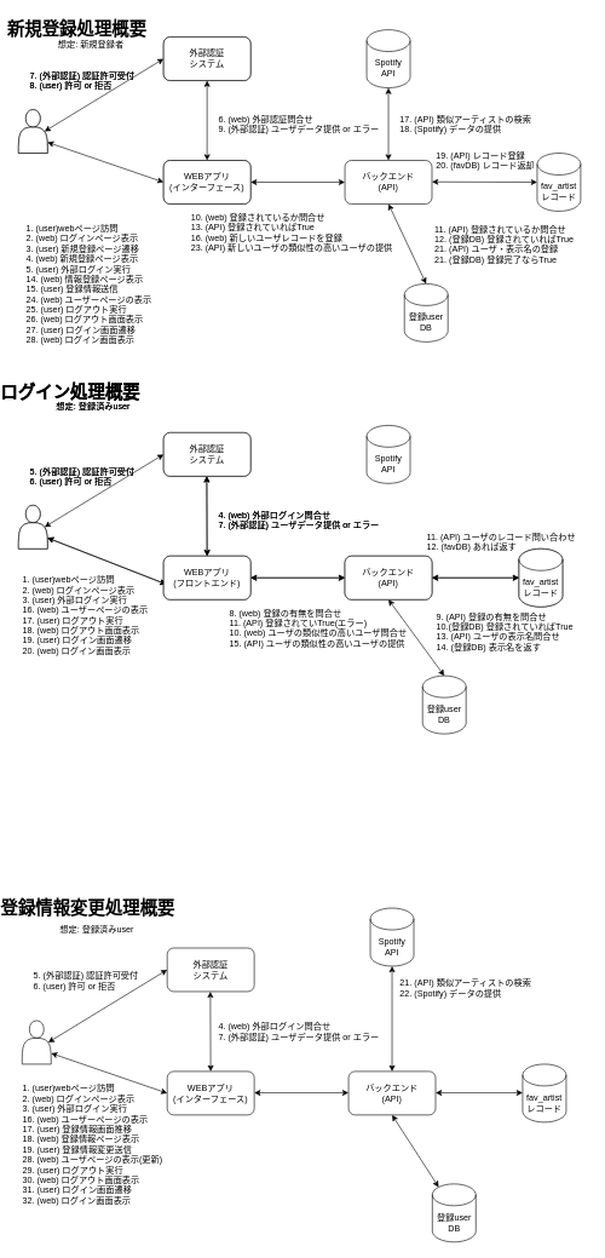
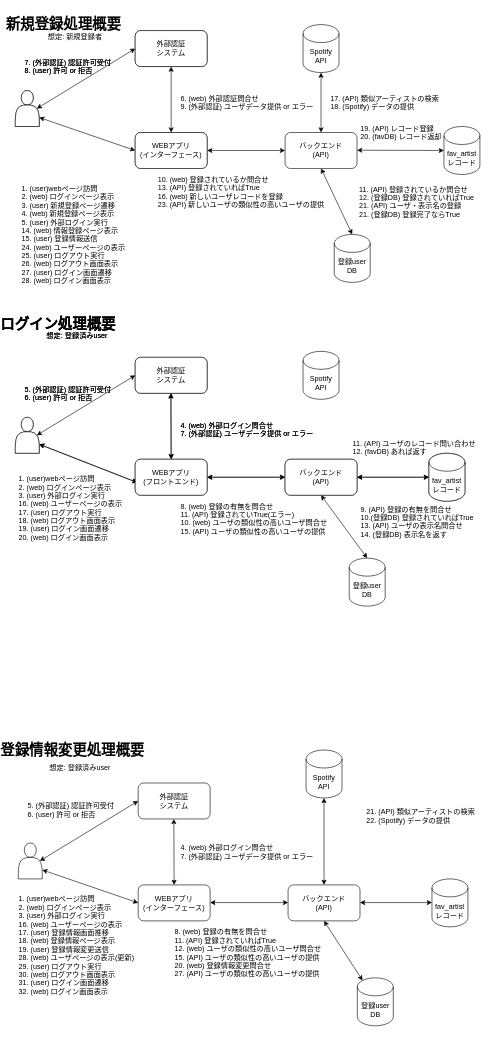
- <mxCell id="58" value="8. (web) 登録の有無を問合せ&#10;11. (API) 登録されていTrue(エラー)&#10;10. (web) ユーザの類似性の高いユーザ問合せ&#10;15. (API) ユーザの類似性の高いユーザの提供&#10;" style="text;strokeColor=none;fillColor=none;align=left;verticalAlign=middle;spacingLeft=4;spacingRight=4;overflow=hidden;points=[[0,0.5],[1,0.5]];portConstraint=eastwest;rotatable=0;" parent="1" vertex="1"><mxGeometry x="305" y="835" width="260" height="65" as="geometry" /></mxCell>
+ <mxCell id="58" value="8. (web) 登録の有無を問合せ&#10;11. (API) 登録されていTrue(エラー)&#10;10. (web) ユーザの類似性の高いユーザ問合せ&#10;15. (API) ユーザの類似性の高いユーザの提供&#10;" style="text;strokeColor=none;fillColor=none;align=left;verticalAlign=middle;spacingLeft=4;spacingRight=4;overflow=hidden;points=[[0,0.5],[1,0.5]];portConstraint=eastwest;rotatable=0;" parent="1" vertex="1"><mxGeometry x="290" y="835" width="260" height="65" as="geometry" /></mxCell>
- <mxCell id="76" value="21. (API) 類似アーティストの検索&#10;22. (Spotify) データの提供" style="text;strokeColor=none;fillColor=none;align=left;verticalAlign=middle;spacingLeft=4;spacingRight=4;overflow=hidden;points=[[0,0.5],[1,0.5]];portConstraint=eastwest;rotatable=0;" parent="1" vertex="1"><mxGeometry x="540" y="1330" width="195" height="60" as="geometry" /></mxCell>
+ <mxCell id="76" value="21. (API) 類似アーティストの検索&#10;22. (Spotify) データの提供" style="text;strokeColor=none;fillColor=none;align=left;verticalAlign=middle;spacingLeft=4;spacingRight=4;overflow=hidden;points=[[0,0.5],[1,0.5]];portConstraint=eastwest;rotatable=0;" parent="1" vertex="1"><mxGeometry x="600" y="1330" width="195" height="60" as="geometry" /></mxCell>
+ <mxCell id="74" value="8. (web) 登録の有無を問合せ&#10;11. (API) 登録されていればTrue&#10;12. (web) ユーザの類似性の高いユーザ問合せ&#10;15. (API) ユーザの類似性の高いユーザの提供&#10;20. (web) 登録情報変更問合せ&#10;27. (API) ユーザの類似性の高いユーザの提供&#10;&#10;" style="text;strokeColor=none;fillColor=none;align=left;verticalAlign=middle;spacingLeft=4;spacingRight=4;overflow=hidden;points=[[0,0.5],[1,0.5]];portConstraint=eastwest;rotatable=0;" parent="1" vertex="1"><mxGeometry x="280" y="1545" width="260" height="97.5" as="geometry" /></mxCell>
